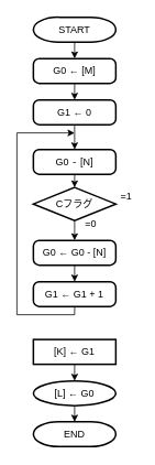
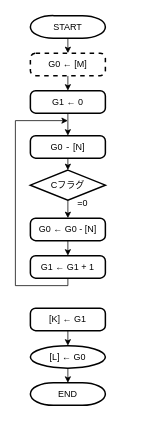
- <mxCell id="5" value="G0 ← [M]" style="rounded=1;whiteSpace=wrap;html=1;absoluteArcSize=1;arcSize=14;strokeWidth=2;" parent="1" vertex="1"><mxGeometry x="40" y="70" width="100" height="30" as="geometry" /></mxCell>
+ <mxCell id="5" value="G0 ← [M]" style="rounded=1;whiteSpace=wrap;html=1;absoluteArcSize=1;arcSize=14;strokeWidth=2;dashed=1;" parent="1" vertex="1"><mxGeometry x="40" y="70" width="100" height="30" as="geometry" /></mxCell>
- <mxCell id="10" value="=1" style="text;html=1;strokeColor=none;fillColor=none;align=center;verticalAlign=middle;whiteSpace=wrap;rounded=0;" parent="1" vertex="1"><mxGeometry x="140" y="226" width="26" height="21" as="geometry" /></mxCell>
- <mxCell id="15" value="[K] ← G1" style="whiteSpace=wrap;html=1;absoluteArcSize=1;arcSize=14;strokeWidth=2;rounded=0;" parent="1" vertex="1"><mxGeometry x="40" y="410" width="100" height="30" as="geometry" /></mxCell>
+ <mxCell id="15" value="[K] ← G1" style="rounded=1;whiteSpace=wrap;html=1;absoluteArcSize=1;arcSize=14;strokeWidth=2;" parent="1" vertex="1"><mxGeometry x="40" y="410" width="100" height="30" as="geometry" /></mxCell>
